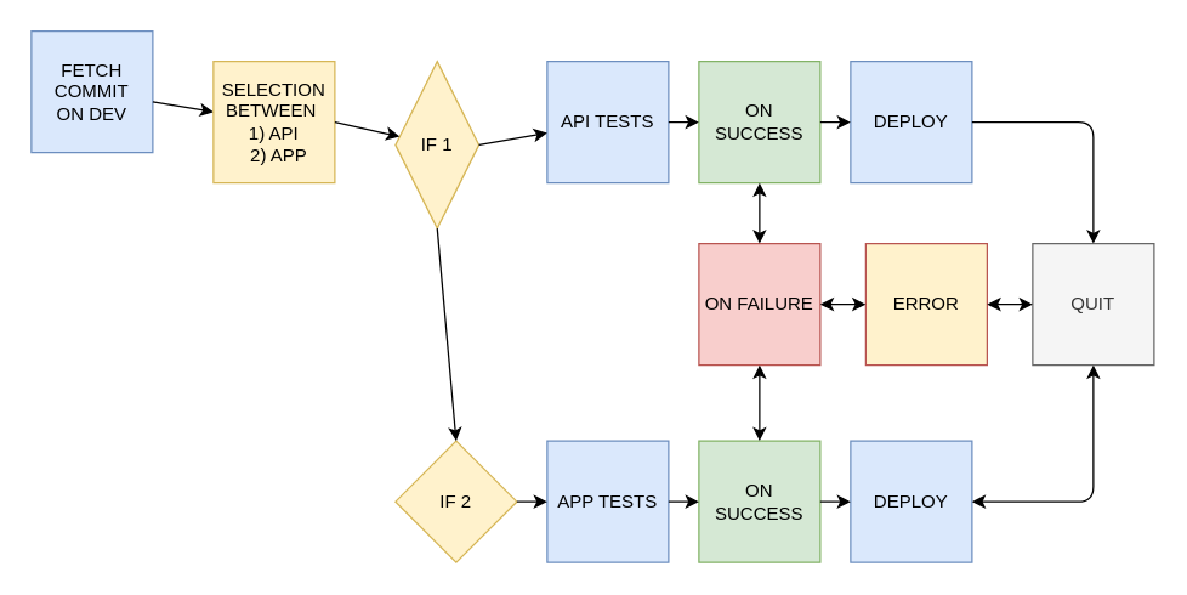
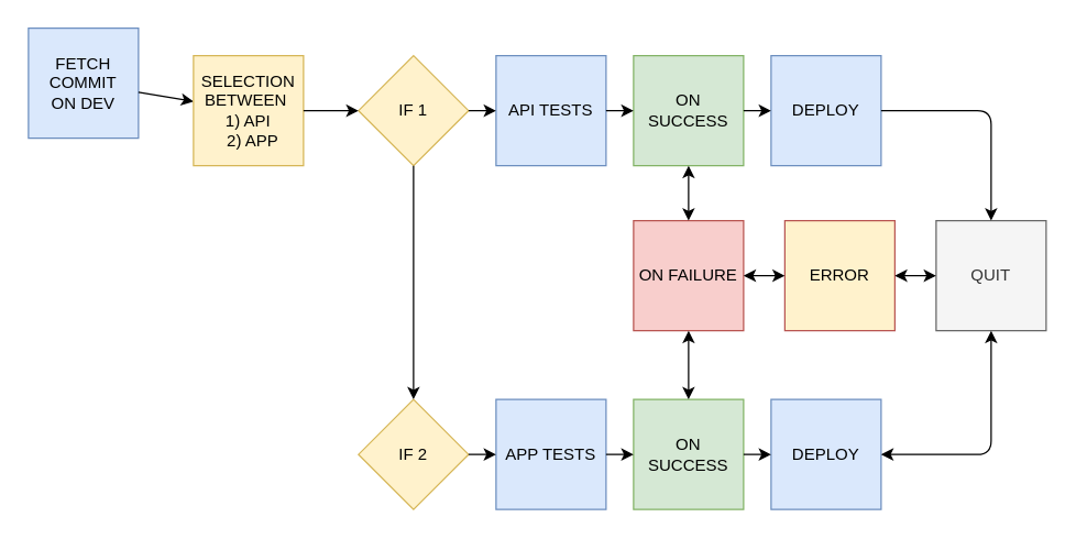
- <mxCell id="5" value="IF 1" style="rhombus;whiteSpace=wrap;html=1;fillColor=#fff2cc;strokeColor=#d6b656;" vertex="1" parent="1"><mxGeometry x="260" y="40" width="55" height="110" as="geometry" /></mxCell>
+ <mxCell id="5" value="IF 1" style="rhombus;whiteSpace=wrap;html=1;fillColor=#fff2cc;strokeColor=#d6b656;" vertex="1" parent="1"><mxGeometry x="260" y="40" width="80" height="80" as="geometry" /></mxCell>
